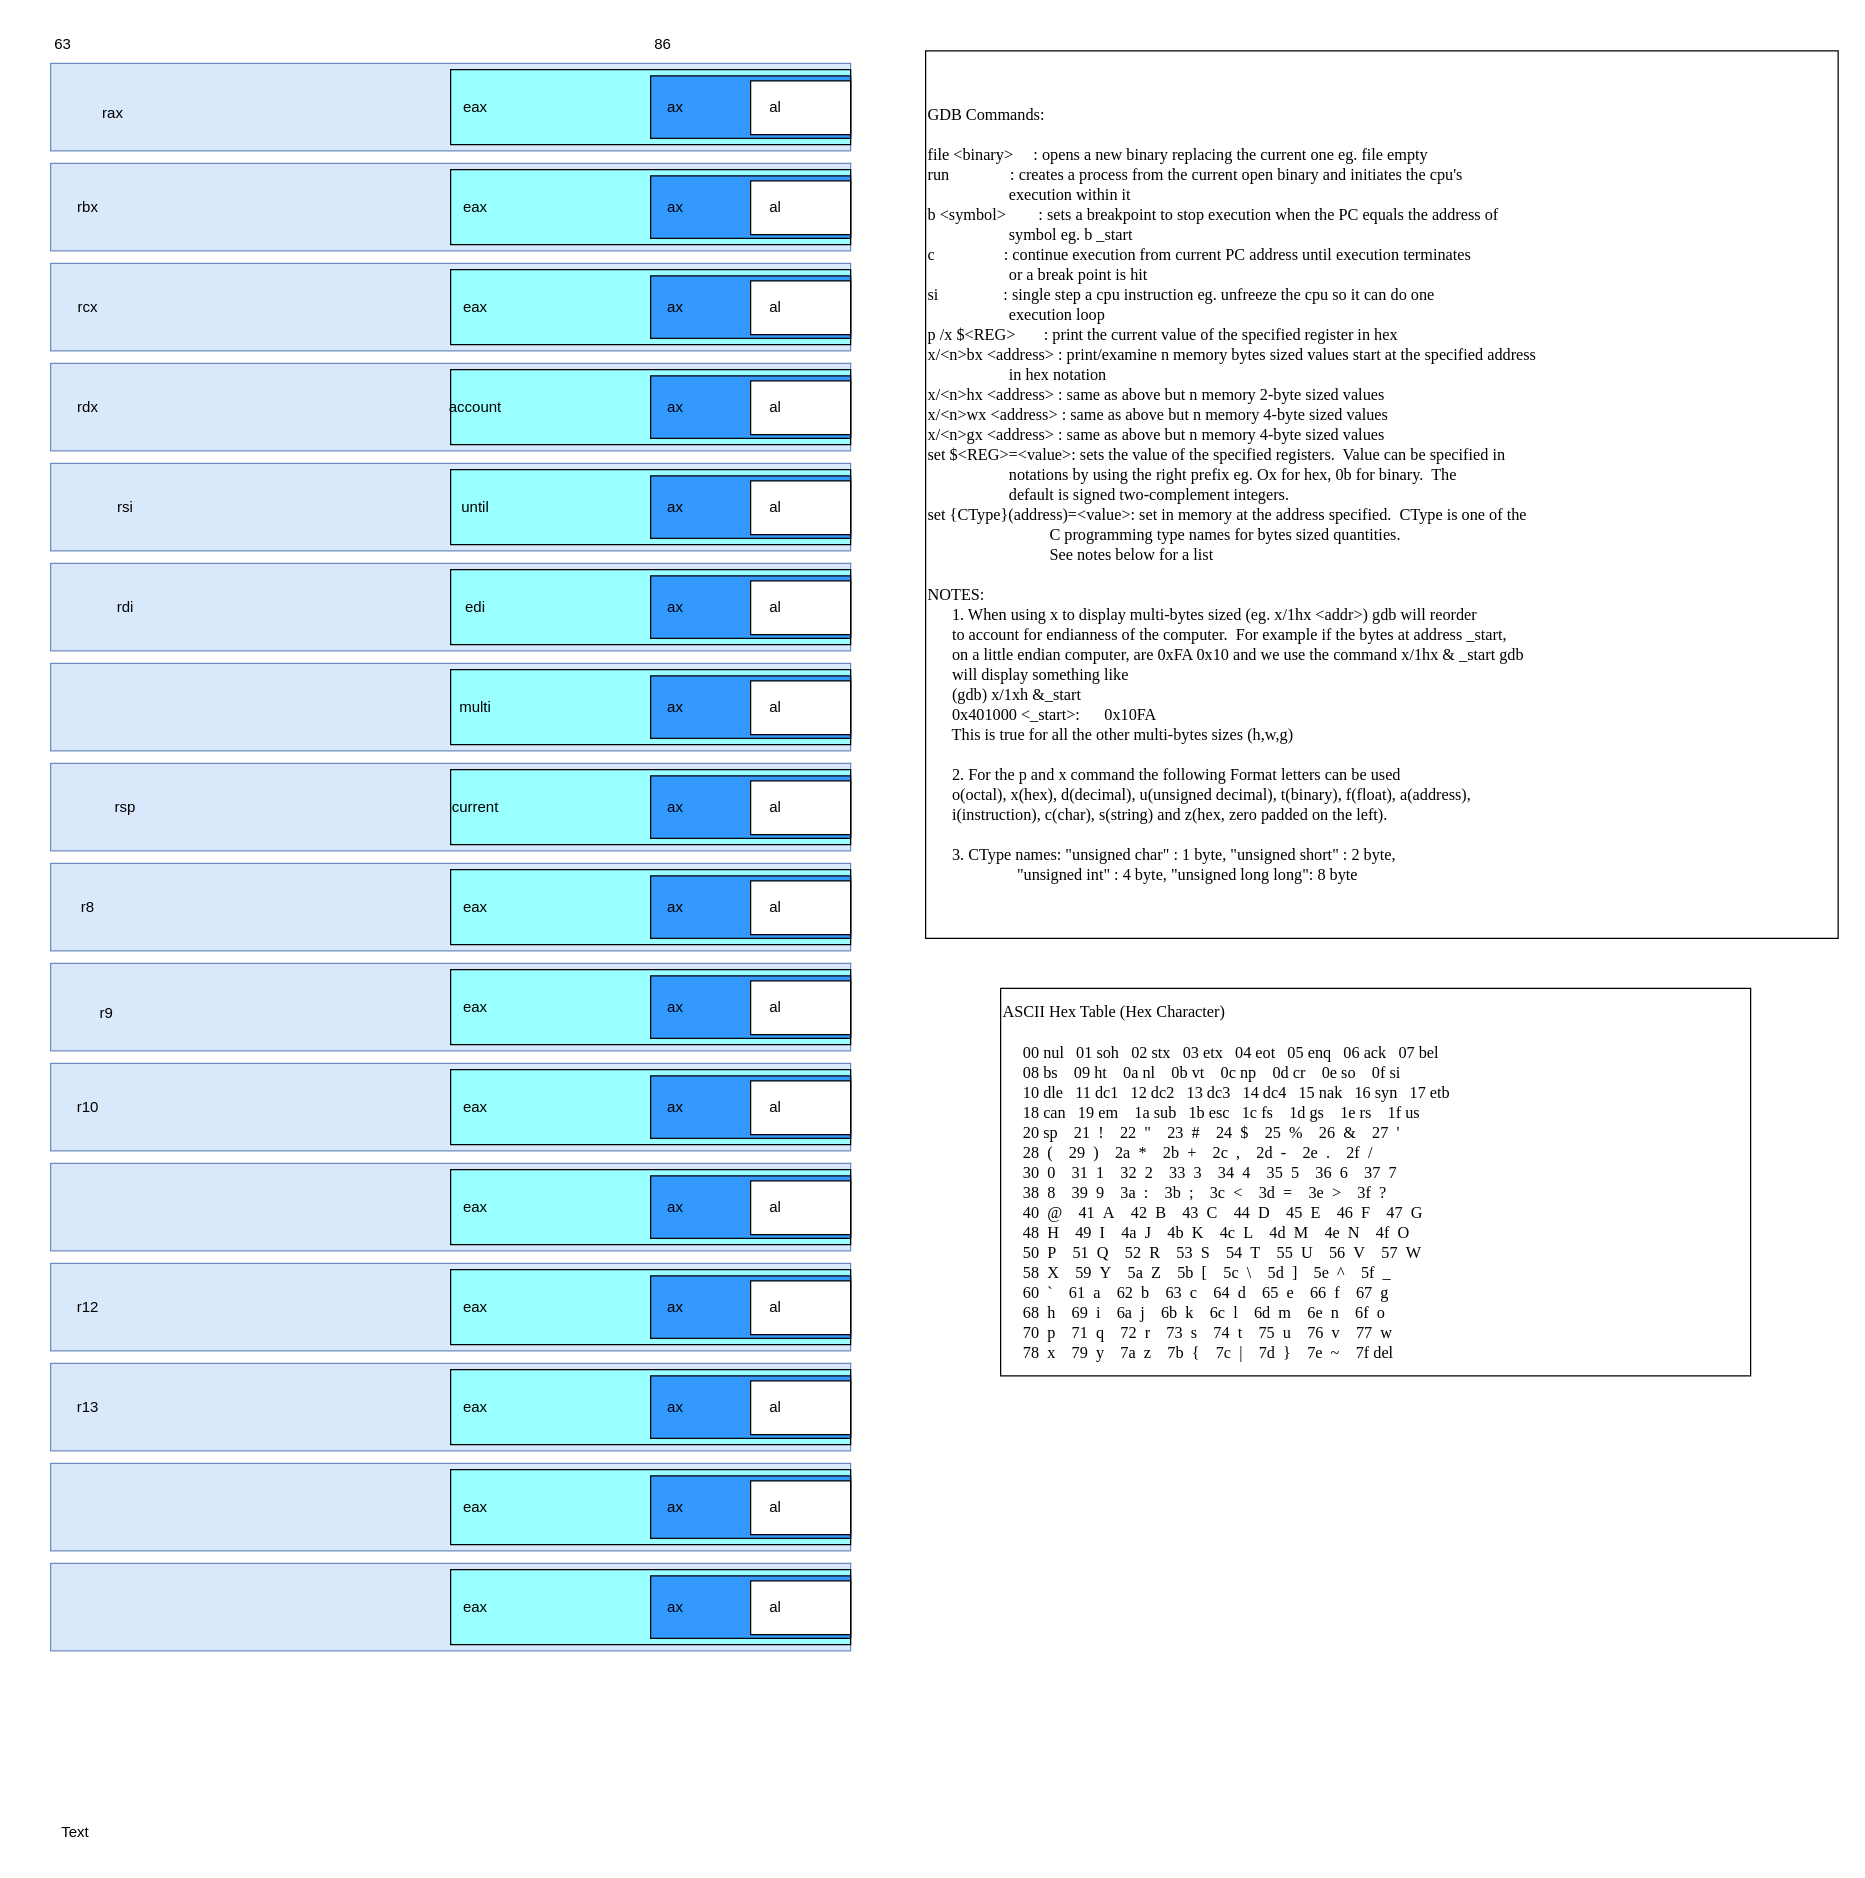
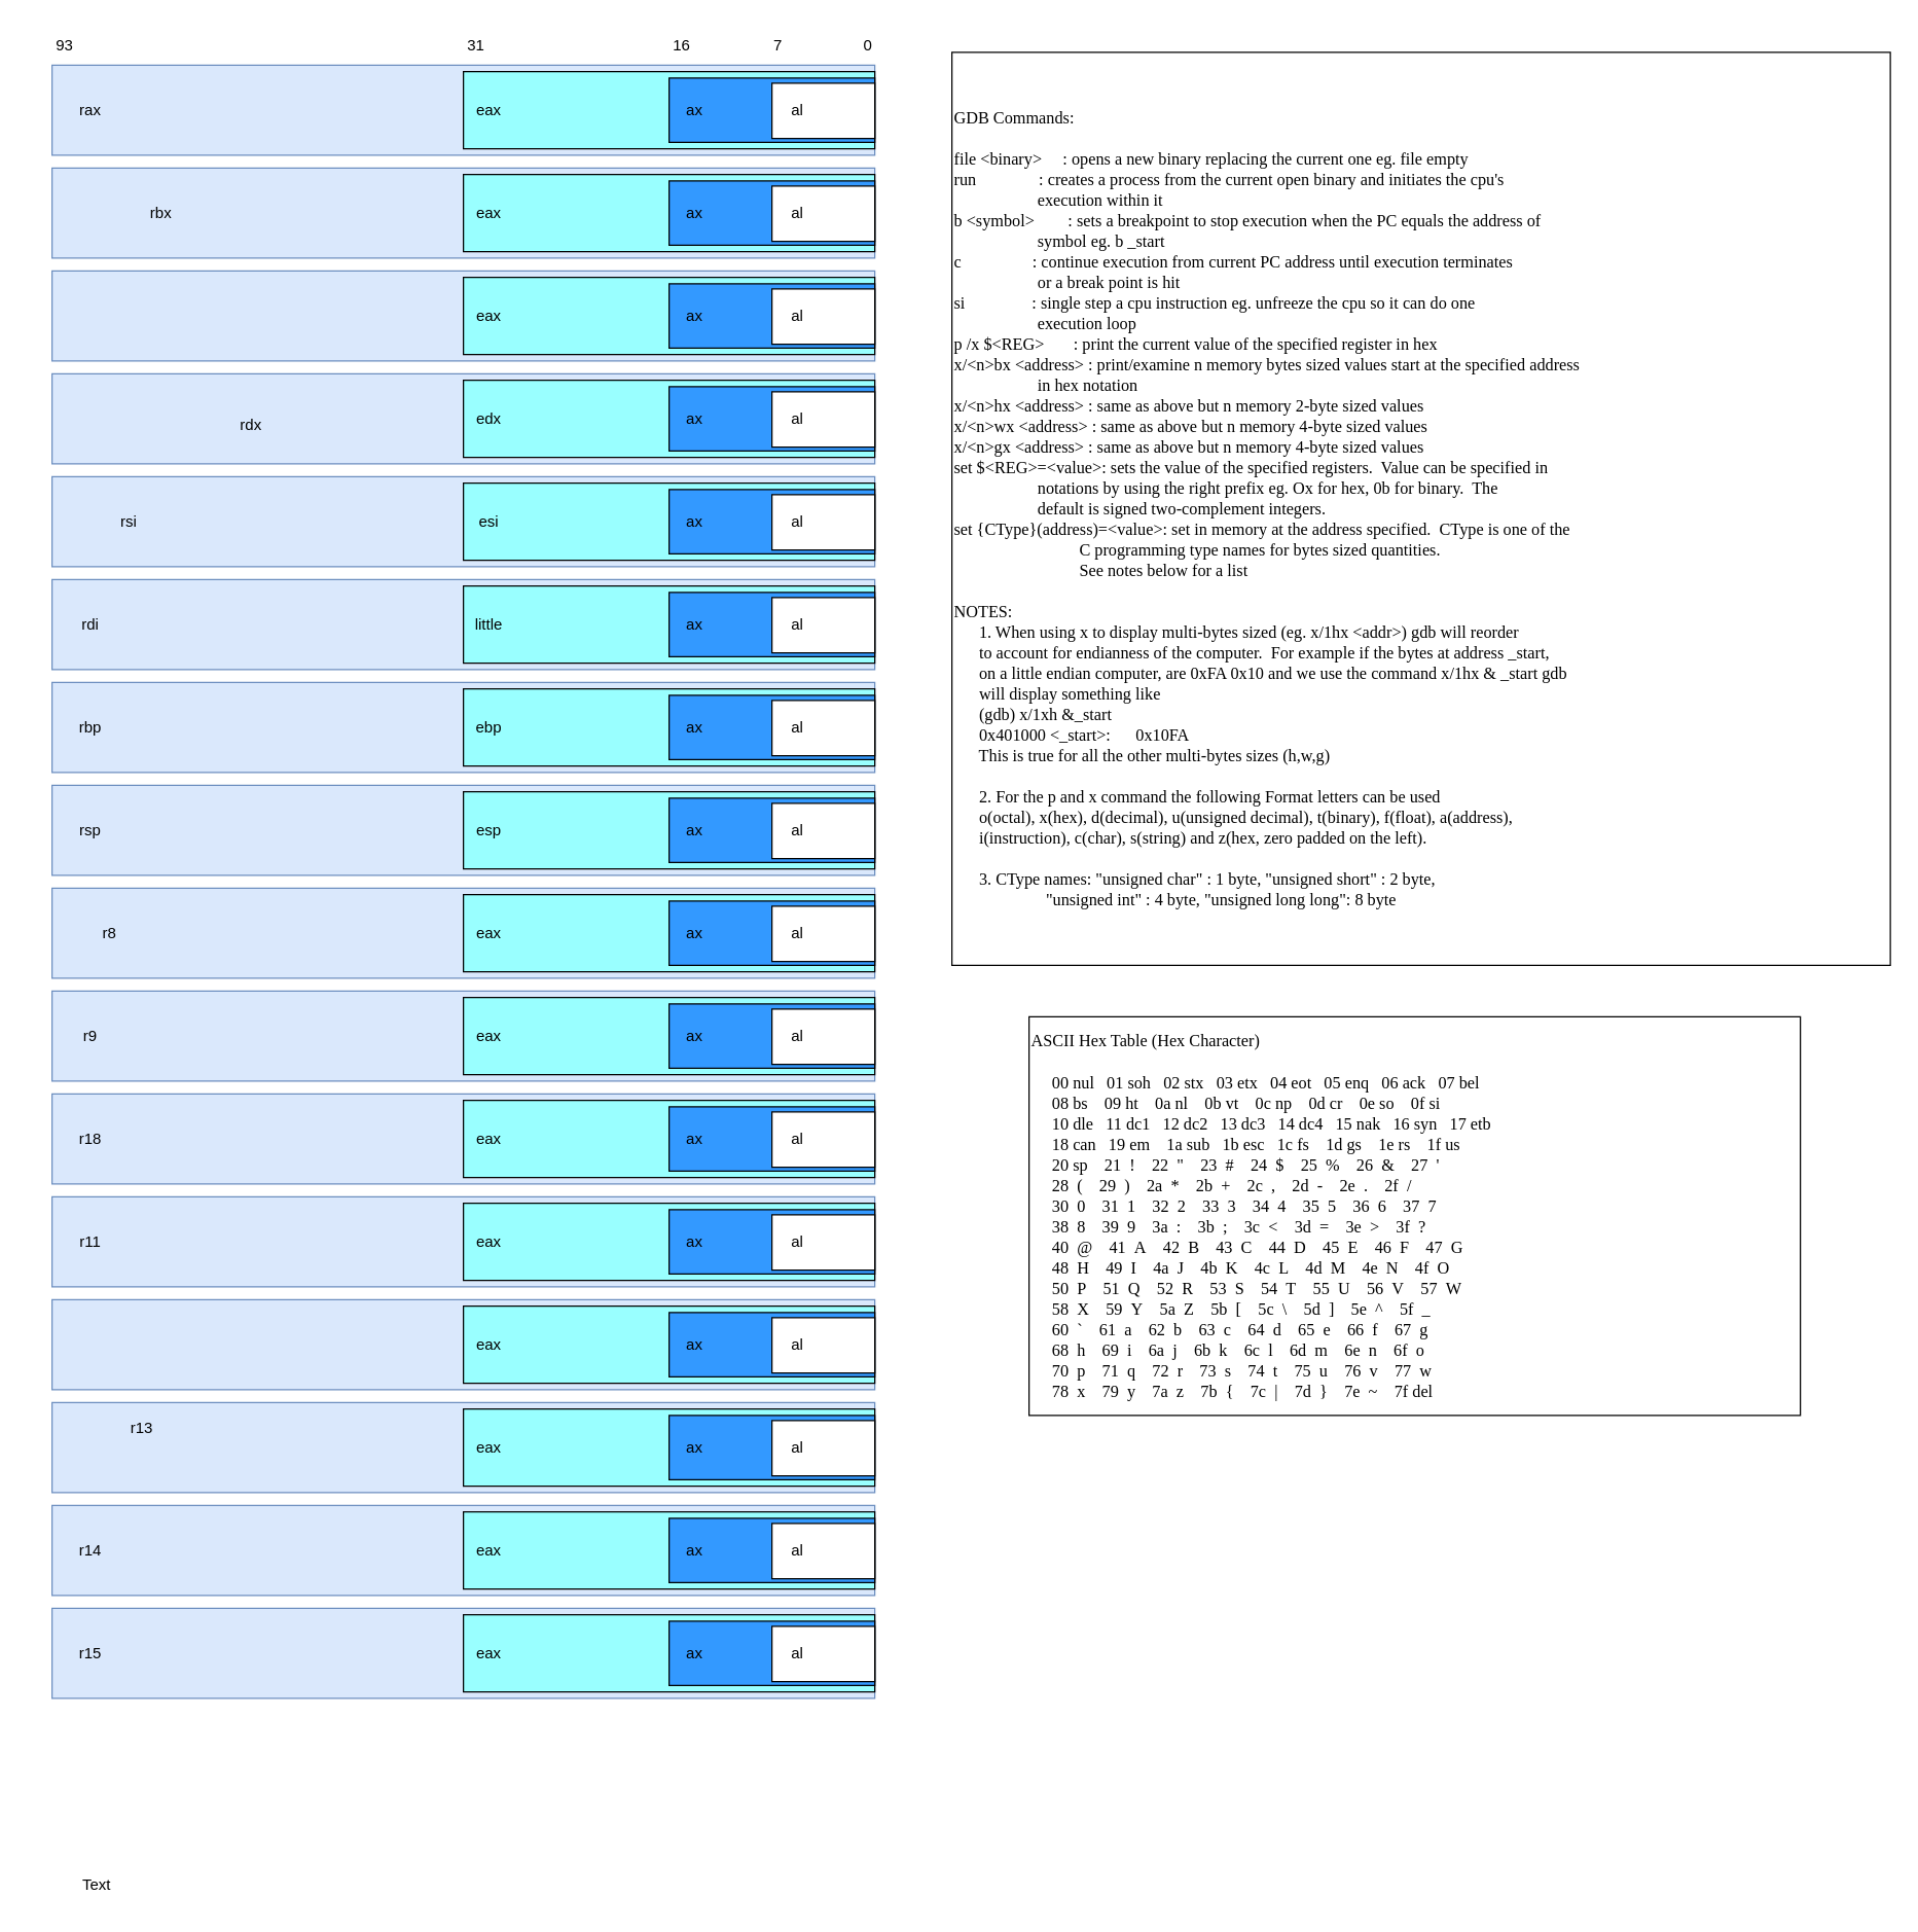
- <mxCell id="2" value="63" style="text;html=1;strokeColor=none;fillColor=none;align=center;verticalAlign=middle;whiteSpace=wrap;rounded=0;" vertex="1" parent="1"><mxGeometry x="20" y="20" width="60" height="30" as="geometry" /></mxCell>
+ <mxCell id="2" value="93" style="text;html=1;strokeColor=none;fillColor=none;align=center;verticalAlign=middle;whiteSpace=wrap;rounded=0;" vertex="1" parent="1"><mxGeometry x="20" y="20" width="60" height="30" as="geometry" /></mxCell>
+ <mxCell id="5" value="31" style="text;html=1;strokeColor=none;fillColor=none;align=center;verticalAlign=middle;whiteSpace=wrap;rounded=0;" vertex="1" parent="1"><mxGeometry x="340" y="20" width="60" height="30" as="geometry" /></mxCell>
- <mxCell id="4" value="86" style="text;html=1;strokeColor=none;fillColor=none;align=center;verticalAlign=middle;whiteSpace=wrap;rounded=0;" vertex="1" parent="1"><mxGeometry x="500" y="20" width="60" height="30" as="geometry" /></mxCell>
+ <mxCell id="4" value="16" style="text;html=1;strokeColor=none;fillColor=none;align=center;verticalAlign=middle;whiteSpace=wrap;rounded=0;" vertex="1" parent="1"><mxGeometry x="500" y="20" width="60" height="30" as="geometry" /></mxCell>
+ <mxCell id="6" value="7" style="text;html=1;strokeColor=none;fillColor=none;align=center;verticalAlign=middle;whiteSpace=wrap;rounded=0;" vertex="1" parent="1"><mxGeometry x="580" y="20" width="50" height="30" as="geometry" /></mxCell>
+ <mxCell id="3" value="0" style="text;html=1;strokeColor=none;fillColor=none;align=center;verticalAlign=middle;whiteSpace=wrap;rounded=0;" vertex="1" parent="1"><mxGeometry x="650" y="20" width="50" height="30" as="geometry" /></mxCell>
- <mxCell id="9" value="rax" style="text;html=1;strokeColor=none;fillColor=none;align=center;verticalAlign=middle;whiteSpace=wrap;rounded=0;" vertex="1" parent="7"><mxGeometry x="20" y="25" width="60" height="30" as="geometry" /></mxCell>
+ <mxCell id="9" value="rax" style="text;html=1;strokeColor=none;fillColor=none;align=center;verticalAlign=middle;whiteSpace=wrap;rounded=0;" vertex="1" parent="7"><mxGeometry y="20" width="60" height="30" as="geometry" /></mxCell>
- <mxCell id="18" value="rbx" style="text;html=1;strokeColor=none;fillColor=none;align=center;verticalAlign=middle;whiteSpace=wrap;rounded=0;" vertex="1" parent="16"><mxGeometry y="20" width="60" height="30" as="geometry" /></mxCell>
+ <mxCell id="18" value="rbx" style="text;html=1;strokeColor=none;fillColor=none;align=center;verticalAlign=middle;whiteSpace=wrap;rounded=0;" vertex="1" parent="16"><mxGeometry x="55" y="20" width="60" height="30" as="geometry" /></mxCell>
- <mxCell id="27" value="rcx" style="text;html=1;strokeColor=none;fillColor=none;align=center;verticalAlign=middle;whiteSpace=wrap;rounded=0;" vertex="1" parent="25"><mxGeometry y="20" width="60" height="30" as="geometry" /></mxCell>
- <mxCell id="36" value="rdx" style="text;html=1;strokeColor=none;fillColor=none;align=center;verticalAlign=middle;whiteSpace=wrap;rounded=0;" vertex="1" parent="34"><mxGeometry y="20" width="60" height="30" as="geometry" /></mxCell>
+ <mxCell id="36" value="rdx" style="text;html=1;strokeColor=none;fillColor=none;align=center;verticalAlign=middle;whiteSpace=wrap;rounded=0;" vertex="1" parent="34"><mxGeometry x="125" y="25" width="60" height="30" as="geometry" /></mxCell>
- <mxCell id="40" value="account" style="text;html=1;strokeColor=none;fillColor=none;align=center;verticalAlign=middle;whiteSpace=wrap;rounded=0;" vertex="1" parent="34"><mxGeometry x="310" y="20" width="60" height="30" as="geometry" /></mxCell>
+ <mxCell id="40" value="edx" style="text;html=1;strokeColor=none;fillColor=none;align=center;verticalAlign=middle;whiteSpace=wrap;rounded=0;" vertex="1" parent="34"><mxGeometry x="310" y="20" width="60" height="30" as="geometry" /></mxCell>
- <mxCell id="49" value="until" style="text;html=1;strokeColor=none;fillColor=none;align=center;verticalAlign=middle;whiteSpace=wrap;rounded=0;" vertex="1" parent="43"><mxGeometry x="310" y="20" width="60" height="30" as="geometry" /></mxCell>
+ <mxCell id="49" value="esi" style="text;html=1;strokeColor=none;fillColor=none;align=center;verticalAlign=middle;whiteSpace=wrap;rounded=0;" vertex="1" parent="43"><mxGeometry x="310" y="20" width="60" height="30" as="geometry" /></mxCell>
- <mxCell id="54" value="rdi" style="text;html=1;strokeColor=none;fillColor=none;align=center;verticalAlign=middle;whiteSpace=wrap;rounded=0;" vertex="1" parent="52"><mxGeometry x="30" y="20" width="60" height="30" as="geometry" /></mxCell>
+ <mxCell id="54" value="rdi" style="text;html=1;strokeColor=none;fillColor=none;align=center;verticalAlign=middle;whiteSpace=wrap;rounded=0;" vertex="1" parent="52"><mxGeometry y="20" width="60" height="30" as="geometry" /></mxCell>
- <mxCell id="58" value="edi" style="text;html=1;strokeColor=none;fillColor=none;align=center;verticalAlign=middle;whiteSpace=wrap;rounded=0;" vertex="1" parent="52"><mxGeometry x="310" y="20" width="60" height="30" as="geometry" /></mxCell>
+ <mxCell id="58" value="little" style="text;html=1;strokeColor=none;fillColor=none;align=center;verticalAlign=middle;whiteSpace=wrap;rounded=0;" vertex="1" parent="52"><mxGeometry x="310" y="20" width="60" height="30" as="geometry" /></mxCell>
+ <mxCell id="63" value="rbp" style="text;html=1;strokeColor=none;fillColor=none;align=center;verticalAlign=middle;whiteSpace=wrap;rounded=0;" vertex="1" parent="61"><mxGeometry y="20" width="60" height="30" as="geometry" /></mxCell>
- <mxCell id="67" value="multi" style="text;html=1;strokeColor=none;fillColor=none;align=center;verticalAlign=middle;whiteSpace=wrap;rounded=0;" vertex="1" parent="61"><mxGeometry x="310" y="20" width="60" height="30" as="geometry" /></mxCell>
+ <mxCell id="67" value="ebp" style="text;html=1;strokeColor=none;fillColor=none;align=center;verticalAlign=middle;whiteSpace=wrap;rounded=0;" vertex="1" parent="61"><mxGeometry x="310" y="20" width="60" height="30" as="geometry" /></mxCell>
- <mxCell id="72" value="rsp" style="text;html=1;strokeColor=none;fillColor=none;align=center;verticalAlign=middle;whiteSpace=wrap;rounded=0;" vertex="1" parent="70"><mxGeometry x="30" y="20" width="60" height="30" as="geometry" /></mxCell>
+ <mxCell id="72" value="rsp" style="text;html=1;strokeColor=none;fillColor=none;align=center;verticalAlign=middle;whiteSpace=wrap;rounded=0;" vertex="1" parent="70"><mxGeometry y="20" width="60" height="30" as="geometry" /></mxCell>
- <mxCell id="76" value="current" style="text;html=1;strokeColor=none;fillColor=none;align=center;verticalAlign=middle;whiteSpace=wrap;rounded=0;" vertex="1" parent="70"><mxGeometry x="310" y="20" width="60" height="30" as="geometry" /></mxCell>
+ <mxCell id="76" value="esp" style="text;html=1;strokeColor=none;fillColor=none;align=center;verticalAlign=middle;whiteSpace=wrap;rounded=0;" vertex="1" parent="70"><mxGeometry x="310" y="20" width="60" height="30" as="geometry" /></mxCell>
- <mxCell id="81" value="r8" style="text;html=1;strokeColor=none;fillColor=none;align=center;verticalAlign=middle;whiteSpace=wrap;rounded=0;" vertex="1" parent="79"><mxGeometry y="20" width="60" height="30" as="geometry" /></mxCell>
+ <mxCell id="81" value="r8" style="text;html=1;strokeColor=none;fillColor=none;align=center;verticalAlign=middle;whiteSpace=wrap;rounded=0;" vertex="1" parent="79"><mxGeometry x="15" y="20" width="60" height="30" as="geometry" /></mxCell>
- <mxCell id="90" value="r9" style="text;html=1;strokeColor=none;fillColor=none;align=center;verticalAlign=middle;whiteSpace=wrap;rounded=0;" vertex="1" parent="88"><mxGeometry x="15" y="25" width="60" height="30" as="geometry" /></mxCell>
+ <mxCell id="90" value="r9" style="text;html=1;strokeColor=none;fillColor=none;align=center;verticalAlign=middle;whiteSpace=wrap;rounded=0;" vertex="1" parent="88"><mxGeometry y="20" width="60" height="30" as="geometry" /></mxCell>
- <mxCell id="99" value="r10" style="text;html=1;strokeColor=none;fillColor=none;align=center;verticalAlign=middle;whiteSpace=wrap;rounded=0;" vertex="1" parent="97"><mxGeometry y="20" width="60" height="30" as="geometry" /></mxCell>
+ <mxCell id="99" value="r18" style="text;html=1;strokeColor=none;fillColor=none;align=center;verticalAlign=middle;whiteSpace=wrap;rounded=0;" vertex="1" parent="97"><mxGeometry y="20" width="60" height="30" as="geometry" /></mxCell>
+ <mxCell id="108" value="r11" style="text;html=1;strokeColor=none;fillColor=none;align=center;verticalAlign=middle;whiteSpace=wrap;rounded=0;" vertex="1" parent="106"><mxGeometry y="20" width="60" height="30" as="geometry" /></mxCell>
- <mxCell id="117" value="r12" style="text;html=1;strokeColor=none;fillColor=none;align=center;verticalAlign=middle;whiteSpace=wrap;rounded=0;" vertex="1" parent="115"><mxGeometry y="20" width="60" height="30" as="geometry" /></mxCell>
- <mxCell id="126" value="r13" style="text;html=1;strokeColor=none;fillColor=none;align=center;verticalAlign=middle;whiteSpace=wrap;rounded=0;" vertex="1" parent="124"><mxGeometry y="20" width="60" height="30" as="geometry" /></mxCell>
+ <mxCell id="126" value="r13" style="text;html=1;strokeColor=none;fillColor=none;align=center;verticalAlign=middle;whiteSpace=wrap;rounded=0;" vertex="1" parent="124"><mxGeometry x="40" y="5" width="60" height="30" as="geometry" /></mxCell>
+ <mxCell id="135" value="r14" style="text;html=1;strokeColor=none;fillColor=none;align=center;verticalAlign=middle;whiteSpace=wrap;rounded=0;" vertex="1" parent="133"><mxGeometry y="20" width="60" height="30" as="geometry" /></mxCell>
+ <mxCell id="144" value="r15" style="text;html=1;strokeColor=none;fillColor=none;align=center;verticalAlign=middle;whiteSpace=wrap;rounded=0;" vertex="1" parent="142"><mxGeometry y="20" width="60" height="30" as="geometry" /></mxCell>
- <mxCell id="151" value="Text" style="text;html=1;strokeColor=none;fillColor=none;align=center;verticalAlign=middle;whiteSpace=wrap;rounded=0;" vertex="1" parent="1"><mxGeometry x="30" y="1450" width="60" height="30" as="geometry" /></mxCell>
+ <mxCell id="151" value="Text" style="text;html=1;strokeColor=none;fillColor=none;align=center;verticalAlign=middle;whiteSpace=wrap;rounded=0;" vertex="1" parent="1"><mxGeometry x="45" y="1450" width="60" height="30" as="geometry" /></mxCell>
